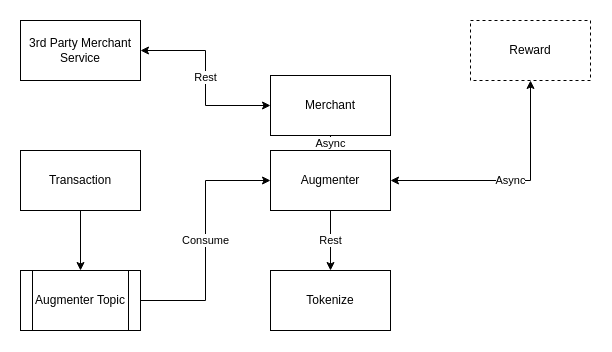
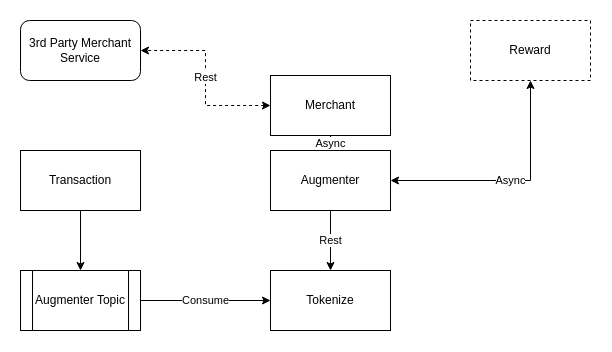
- <mxCell id="14" value="3rd Party Merchant Service" style="rounded=0;whiteSpace=wrap;html=1;" parent="1" vertex="1"><mxGeometry x="20" y="20" width="120" height="60" as="geometry" /></mxCell>
+ <mxCell id="14" value="3rd Party Merchant Service" style="whiteSpace=wrap;html=1;rounded=1;" parent="1" vertex="1"><mxGeometry x="20" y="20" width="120" height="60" as="geometry" /></mxCell>
- <mxCell id="8" value="Rest" style="edgeStyle=orthogonalEdgeStyle;rounded=0;orthogonalLoop=1;jettySize=auto;html=1;entryX=1;entryY=0.5;entryDx=0;entryDy=0;startArrow=classic;startFill=1;" parent="1" source="9" target="14" edge="1"><mxGeometry relative="1" as="geometry" /></mxCell>
+ <mxCell id="8" value="Rest" style="edgeStyle=orthogonalEdgeStyle;rounded=0;orthogonalLoop=1;jettySize=auto;html=1;entryX=1;entryY=0.5;entryDx=0;entryDy=0;startArrow=classic;startFill=1;dashed=1;" parent="1" source="9" target="14" edge="1"><mxGeometry relative="1" as="geometry" /></mxCell>
- <mxCell id="12" value="Consume" style="edgeStyle=orthogonalEdgeStyle;rounded=0;orthogonalLoop=1;jettySize=auto;html=1;entryX=0;entryY=0.5;entryDx=0;entryDy=0;" parent="1" source="13" target="5" edge="1"><mxGeometry relative="1" as="geometry" /></mxCell>
+ <mxCell id="12" value="Consume" style="edgeStyle=orthogonalEdgeStyle;rounded=0;orthogonalLoop=1;jettySize=auto;html=1;" parent="1" source="13" target="10" edge="1"><mxGeometry relative="1" as="geometry" /></mxCell>
